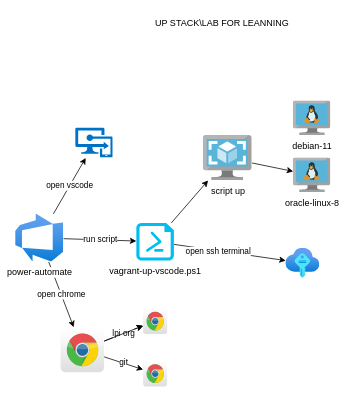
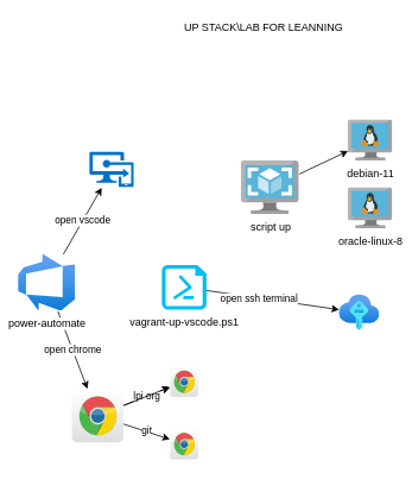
+ <mxCell id="10" value="" style="edgeStyle=none;html=1;" parent="1" source="12" target="22" edge="1"><mxGeometry relative="1" as="geometry"><mxPoint x="378.92" y="154.577" as="targetPoint" /></mxGeometry></mxCell>
- <mxCell id="11" value="" style="edgeStyle=none;html=1;" parent="1" source="12" target="23" edge="1"><mxGeometry relative="1" as="geometry"><mxPoint x="380" y="235.721" as="targetPoint" /></mxGeometry></mxCell>
- <mxCell id="2" value="" style="edgeStyle=none;html=1;" parent="1" source="5" target="12" edge="1"><mxGeometry relative="1" as="geometry" /></mxCell>
- <mxCell id="6" value="run script" style="edgeStyle=none;html=1;" parent="1" source="9" target="5" edge="1"><mxGeometry relative="1" as="geometry" /></mxCell>
